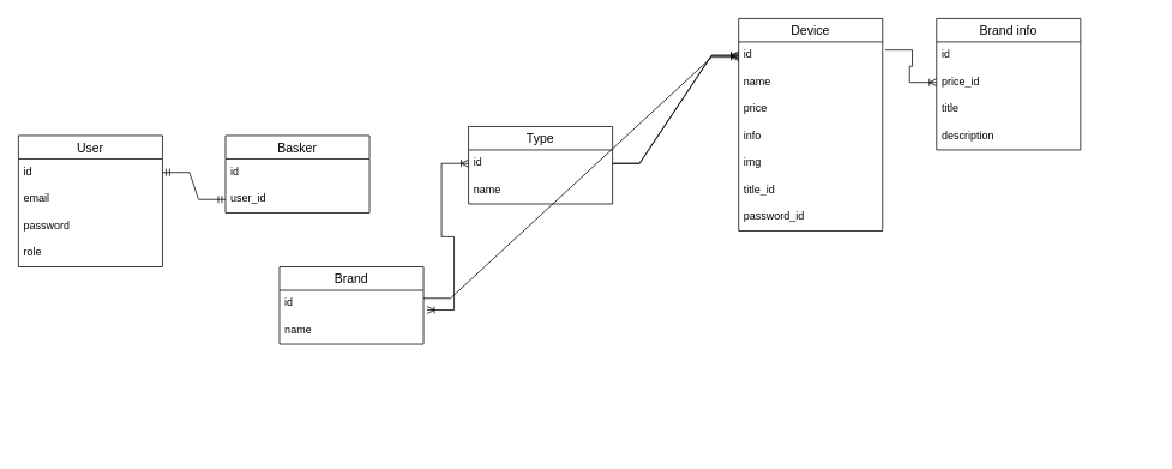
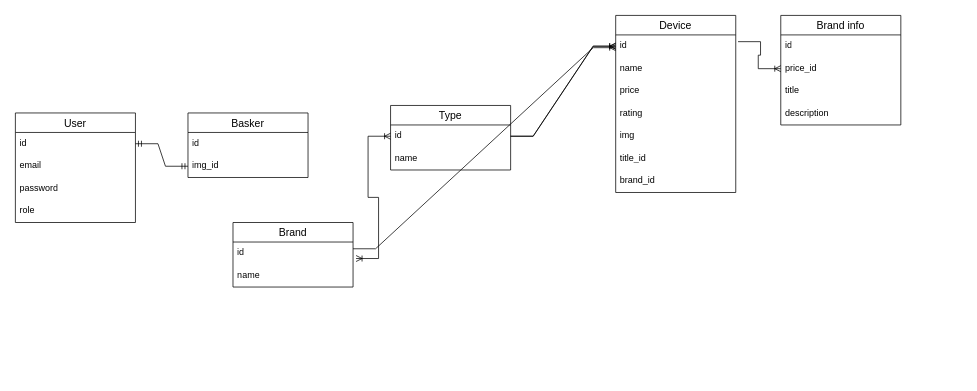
- <mxCell id="15" value="info" style="text;strokeColor=none;fillColor=none;spacingLeft=4;spacingRight=4;overflow=hidden;rotatable=0;points=[[0,0.5],[1,0.5]];portConstraint=eastwest;fontSize=12;whiteSpace=wrap;html=1;" vertex="1" parent="11"><mxGeometry y="116" width="160" height="30" as="geometry" /></mxCell>
+ <mxCell id="15" value="rating" style="text;strokeColor=none;fillColor=none;spacingLeft=4;spacingRight=4;overflow=hidden;rotatable=0;points=[[0,0.5],[1,0.5]];portConstraint=eastwest;fontSize=12;whiteSpace=wrap;html=1;" vertex="1" parent="11"><mxGeometry y="116" width="160" height="30" as="geometry" /></mxCell>
- <mxCell id="9" value="user_id" style="text;strokeColor=none;fillColor=none;spacingLeft=4;spacingRight=4;overflow=hidden;rotatable=0;points=[[0,0.5],[1,0.5]];portConstraint=eastwest;fontSize=12;whiteSpace=wrap;html=1;" vertex="1" parent="7"><mxGeometry y="56" width="160" height="30" as="geometry" /></mxCell>
+ <mxCell id="9" value="img_id" style="text;strokeColor=none;fillColor=none;spacingLeft=4;spacingRight=4;overflow=hidden;rotatable=0;points=[[0,0.5],[1,0.5]];portConstraint=eastwest;fontSize=12;whiteSpace=wrap;html=1;" vertex="1" parent="7"><mxGeometry y="56" width="160" height="30" as="geometry" /></mxCell>
- <mxCell id="18" value="password_id" style="text;strokeColor=none;fillColor=none;spacingLeft=4;spacingRight=4;overflow=hidden;rotatable=0;points=[[0,0.5],[1,0.5]];portConstraint=eastwest;fontSize=12;whiteSpace=wrap;html=1;" vertex="1" parent="11"><mxGeometry y="206" width="160" height="30" as="geometry" /></mxCell>
+ <mxCell id="18" value="brand_id" style="text;strokeColor=none;fillColor=none;spacingLeft=4;spacingRight=4;overflow=hidden;rotatable=0;points=[[0,0.5],[1,0.5]];portConstraint=eastwest;fontSize=12;whiteSpace=wrap;html=1;" vertex="1" parent="11"><mxGeometry y="206" width="160" height="30" as="geometry" /></mxCell>
